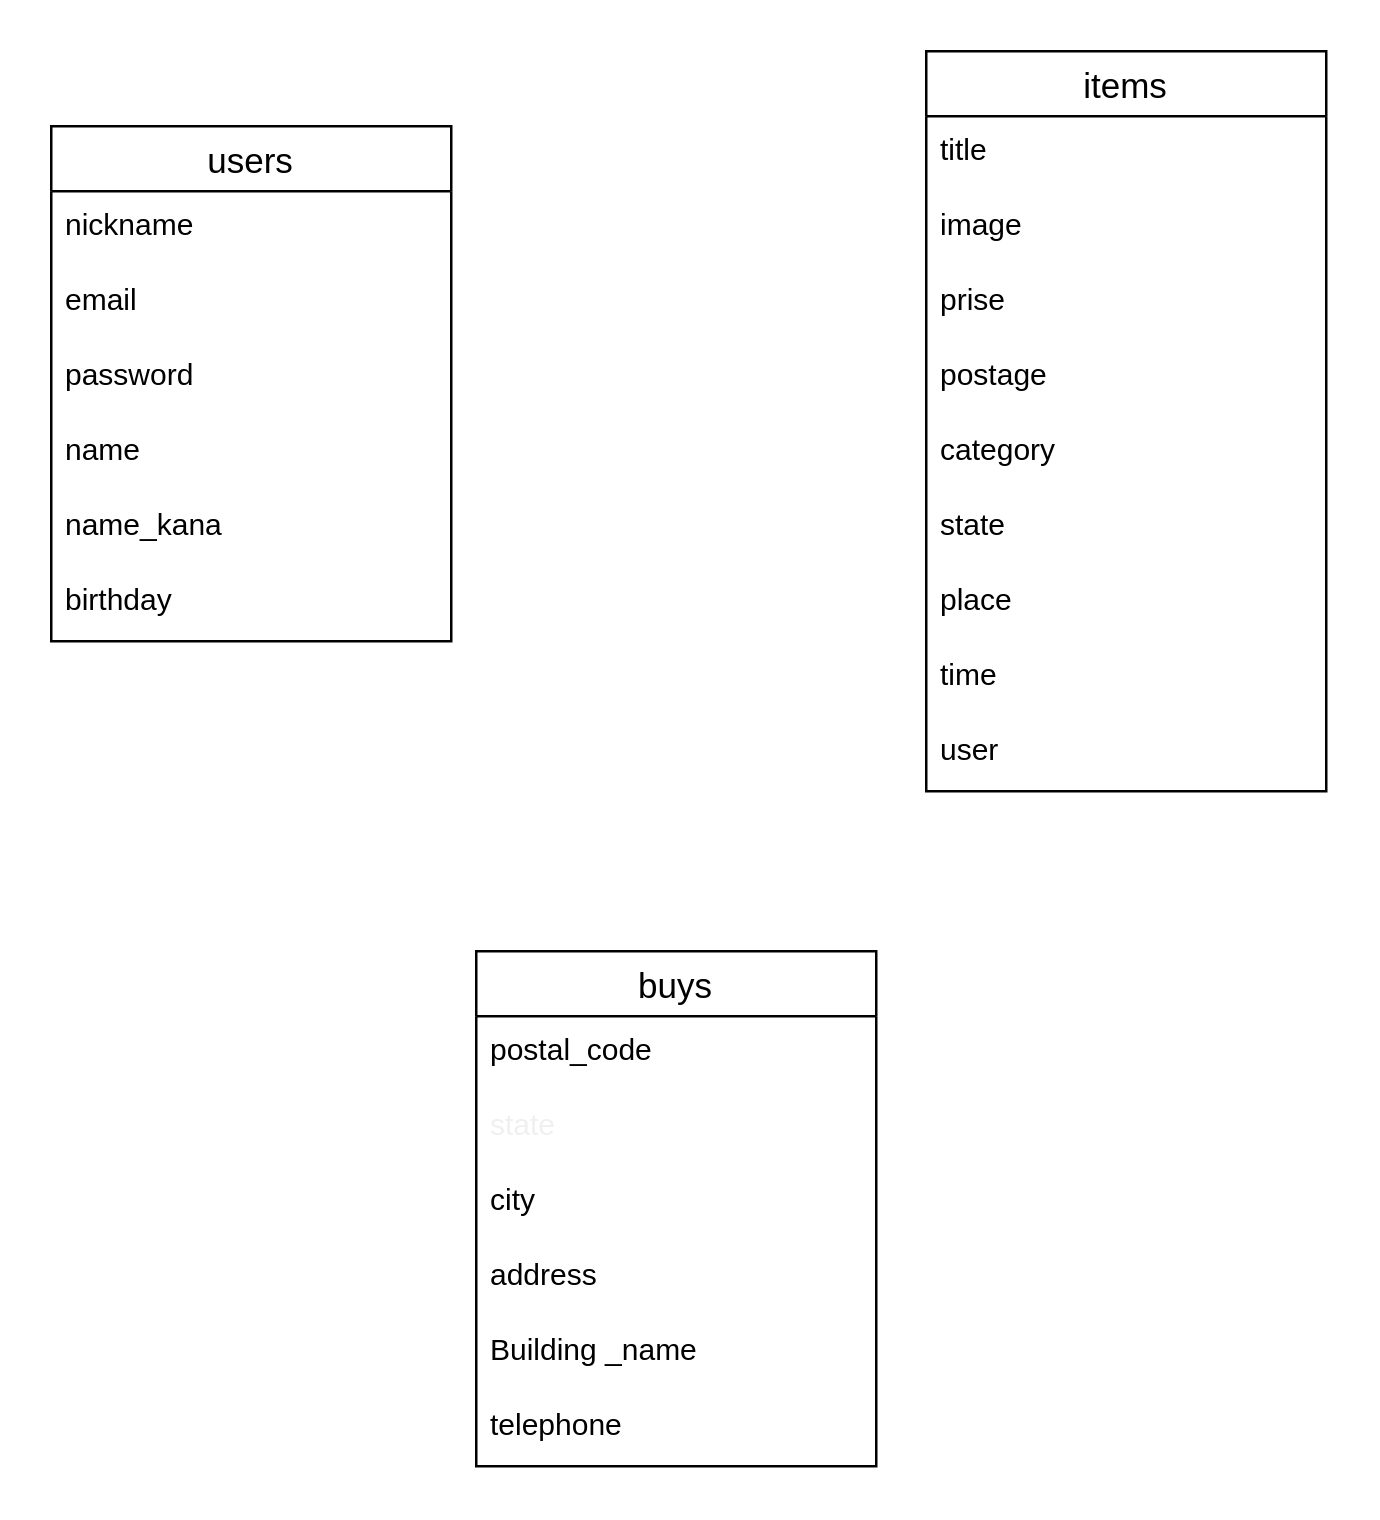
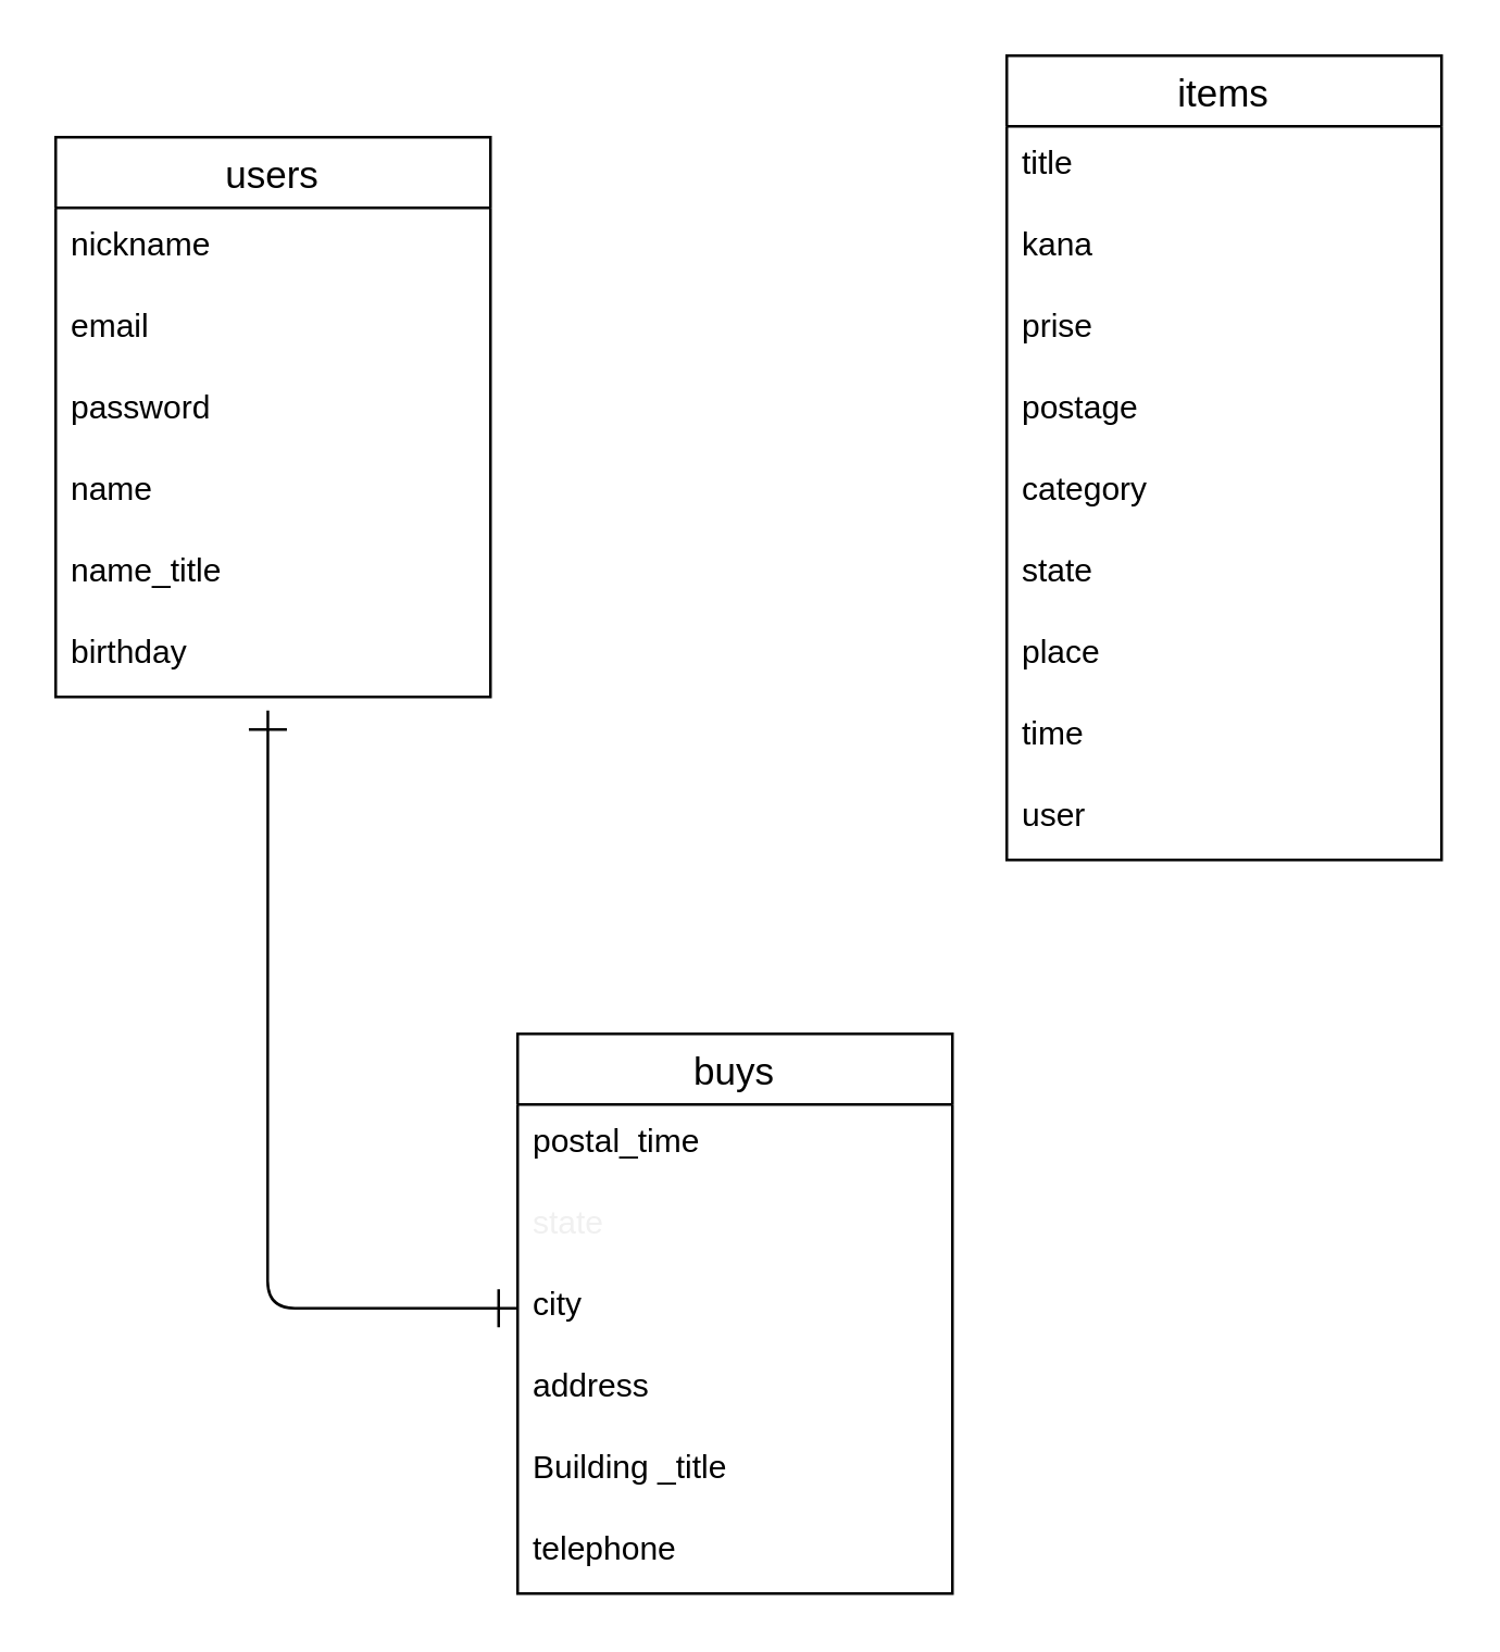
- <mxCell id="11" value="image" style="text;strokeColor=none;fillColor=none;spacingLeft=4;spacingRight=4;overflow=hidden;rotatable=0;points=[[0,0.5],[1,0.5]];portConstraint=eastwest;fontSize=12;" parent="9" vertex="1"><mxGeometry y="56" width="160" height="30" as="geometry" /></mxCell>
+ <mxCell id="11" value="kana" style="text;strokeColor=none;fillColor=none;spacingLeft=4;spacingRight=4;overflow=hidden;rotatable=0;points=[[0,0.5],[1,0.5]];portConstraint=eastwest;fontSize=12;" parent="9" vertex="1"><mxGeometry y="56" width="160" height="30" as="geometry" /></mxCell>
- <mxCell id="7" value="name_kana" style="text;strokeColor=none;fillColor=none;spacingLeft=4;spacingRight=4;overflow=hidden;rotatable=0;points=[[0,0.5],[1,0.5]];portConstraint=eastwest;fontSize=12;" parent="2" vertex="1"><mxGeometry y="146" width="160" height="30" as="geometry" /></mxCell>
+ <mxCell id="7" value="name_title" style="text;strokeColor=none;fillColor=none;spacingLeft=4;spacingRight=4;overflow=hidden;rotatable=0;points=[[0,0.5],[1,0.5]];portConstraint=eastwest;fontSize=12;" parent="2" vertex="1"><mxGeometry y="146" width="160" height="30" as="geometry" /></mxCell>
+ <mxCell id="26" style="edgeStyle=none;html=1;exitX=0;exitY=0.5;exitDx=0;exitDy=0;entryX=0.488;entryY=1.167;entryDx=0;entryDy=0;entryPerimeter=0;fontColor=#F0F0F0;startArrow=ERone;startFill=0;endArrow=ERone;endFill=0;startSize=12;endSize=12;sourcePerimeterSpacing=20;targetPerimeterSpacing=20;strokeWidth=1;" parent="1" source="22" target="8" edge="1"><mxGeometry relative="1" as="geometry"><Array as="points"><mxPoint x="98" y="481" /></Array></mxGeometry></mxCell>
- <mxCell id="20" value="postal_code" style="text;strokeColor=none;fillColor=none;spacingLeft=4;spacingRight=4;overflow=hidden;rotatable=0;points=[[0,0.5],[1,0.5]];portConstraint=eastwest;fontSize=12;" parent="19" vertex="1"><mxGeometry y="26" width="160" height="30" as="geometry" /></mxCell>
+ <mxCell id="20" value="postal_time" style="text;strokeColor=none;fillColor=none;spacingLeft=4;spacingRight=4;overflow=hidden;rotatable=0;points=[[0,0.5],[1,0.5]];portConstraint=eastwest;fontSize=12;" parent="19" vertex="1"><mxGeometry y="26" width="160" height="30" as="geometry" /></mxCell>
- <mxCell id="24" value="Building _name" style="text;strokeColor=none;fillColor=none;spacingLeft=4;spacingRight=4;overflow=hidden;rotatable=0;points=[[0,0.5],[1,0.5]];portConstraint=eastwest;fontSize=12;" parent="19" vertex="1"><mxGeometry y="146" width="160" height="30" as="geometry" /></mxCell>
+ <mxCell id="24" value="Building _title" style="text;strokeColor=none;fillColor=none;spacingLeft=4;spacingRight=4;overflow=hidden;rotatable=0;points=[[0,0.5],[1,0.5]];portConstraint=eastwest;fontSize=12;" parent="19" vertex="1"><mxGeometry y="146" width="160" height="30" as="geometry" /></mxCell>
